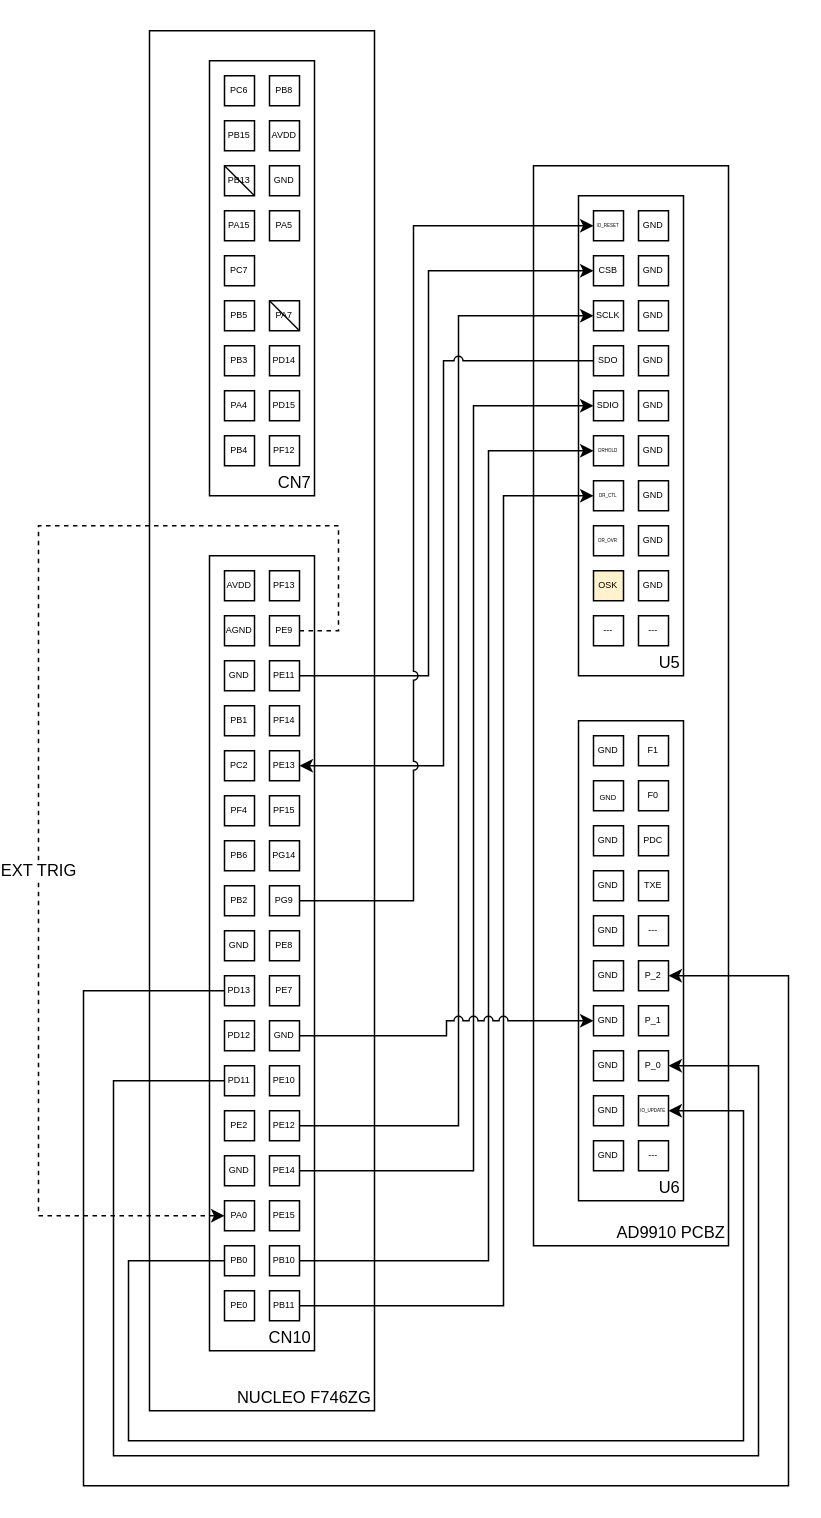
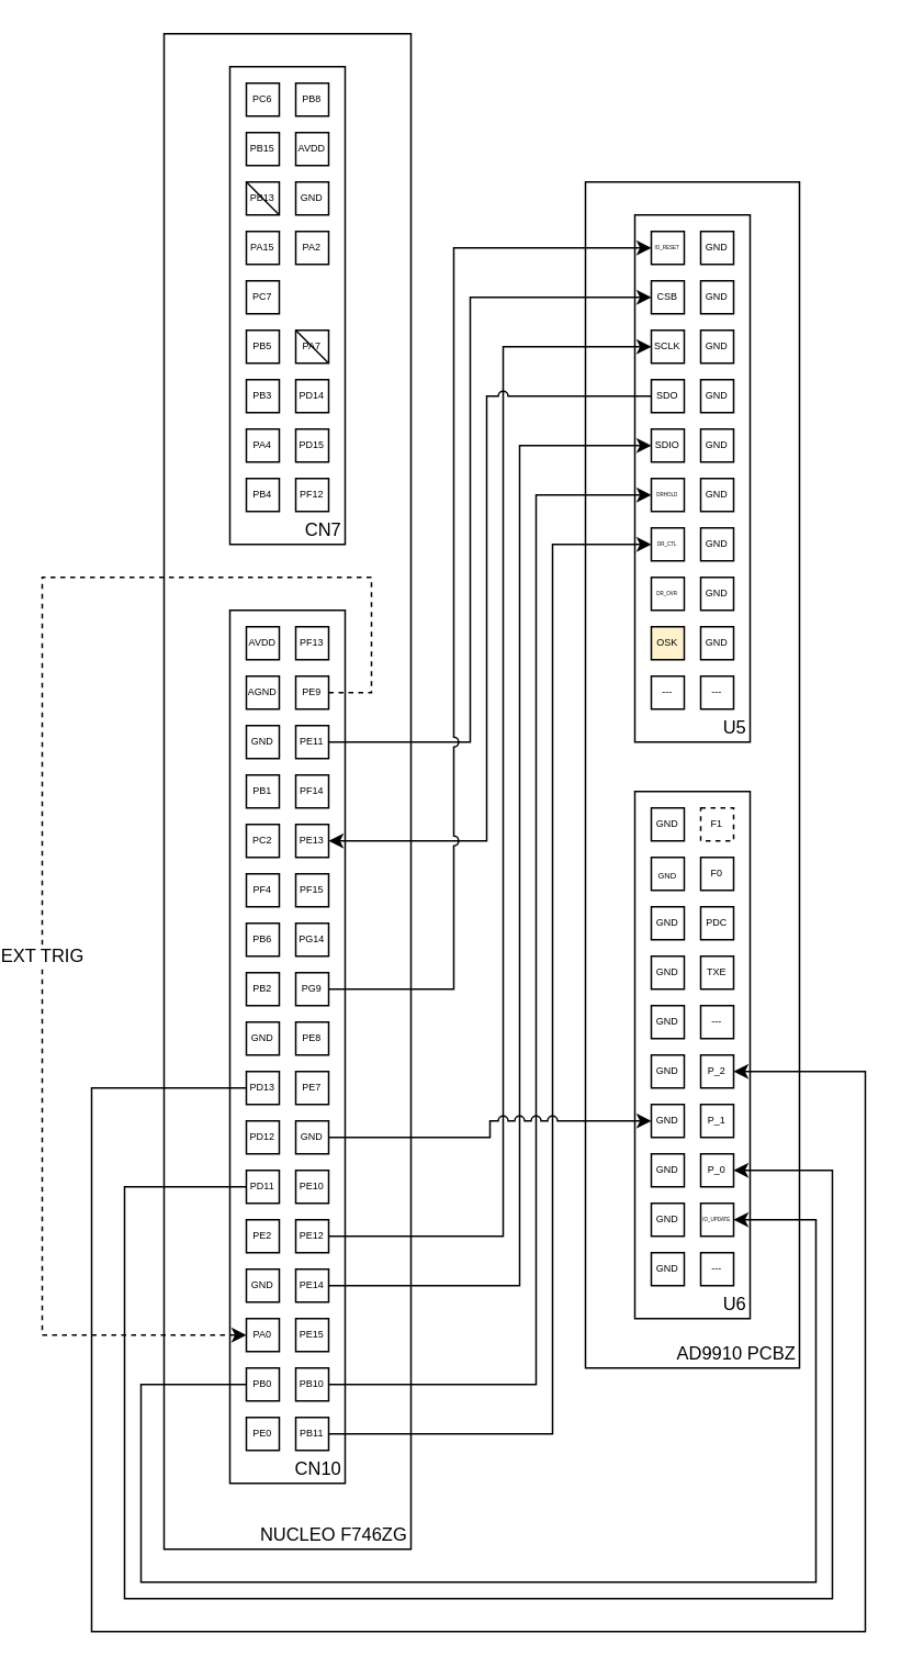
- <mxCell id="9" value="PA5" style="rounded=0;whiteSpace=wrap;html=1;fontSize=6;" parent="4" vertex="1"><mxGeometry x="40" y="100" width="20" height="20" as="geometry" /></mxCell>
+ <mxCell id="9" value="PA2" style="rounded=0;whiteSpace=wrap;html=1;fontSize=6;" parent="4" vertex="1"><mxGeometry x="40" y="100" width="20" height="20" as="geometry" /></mxCell>
- <mxCell id="93" value="F1" style="rounded=0;whiteSpace=wrap;html=1;fontSize=6;" parent="86" vertex="1"><mxGeometry x="40" y="10" width="20" height="20" as="geometry" /></mxCell>
+ <mxCell id="93" value="F1" style="rounded=0;whiteSpace=wrap;html=1;fontSize=6;dashed=1;" parent="86" vertex="1"><mxGeometry x="40" y="10" width="20" height="20" as="geometry" /></mxCell>
